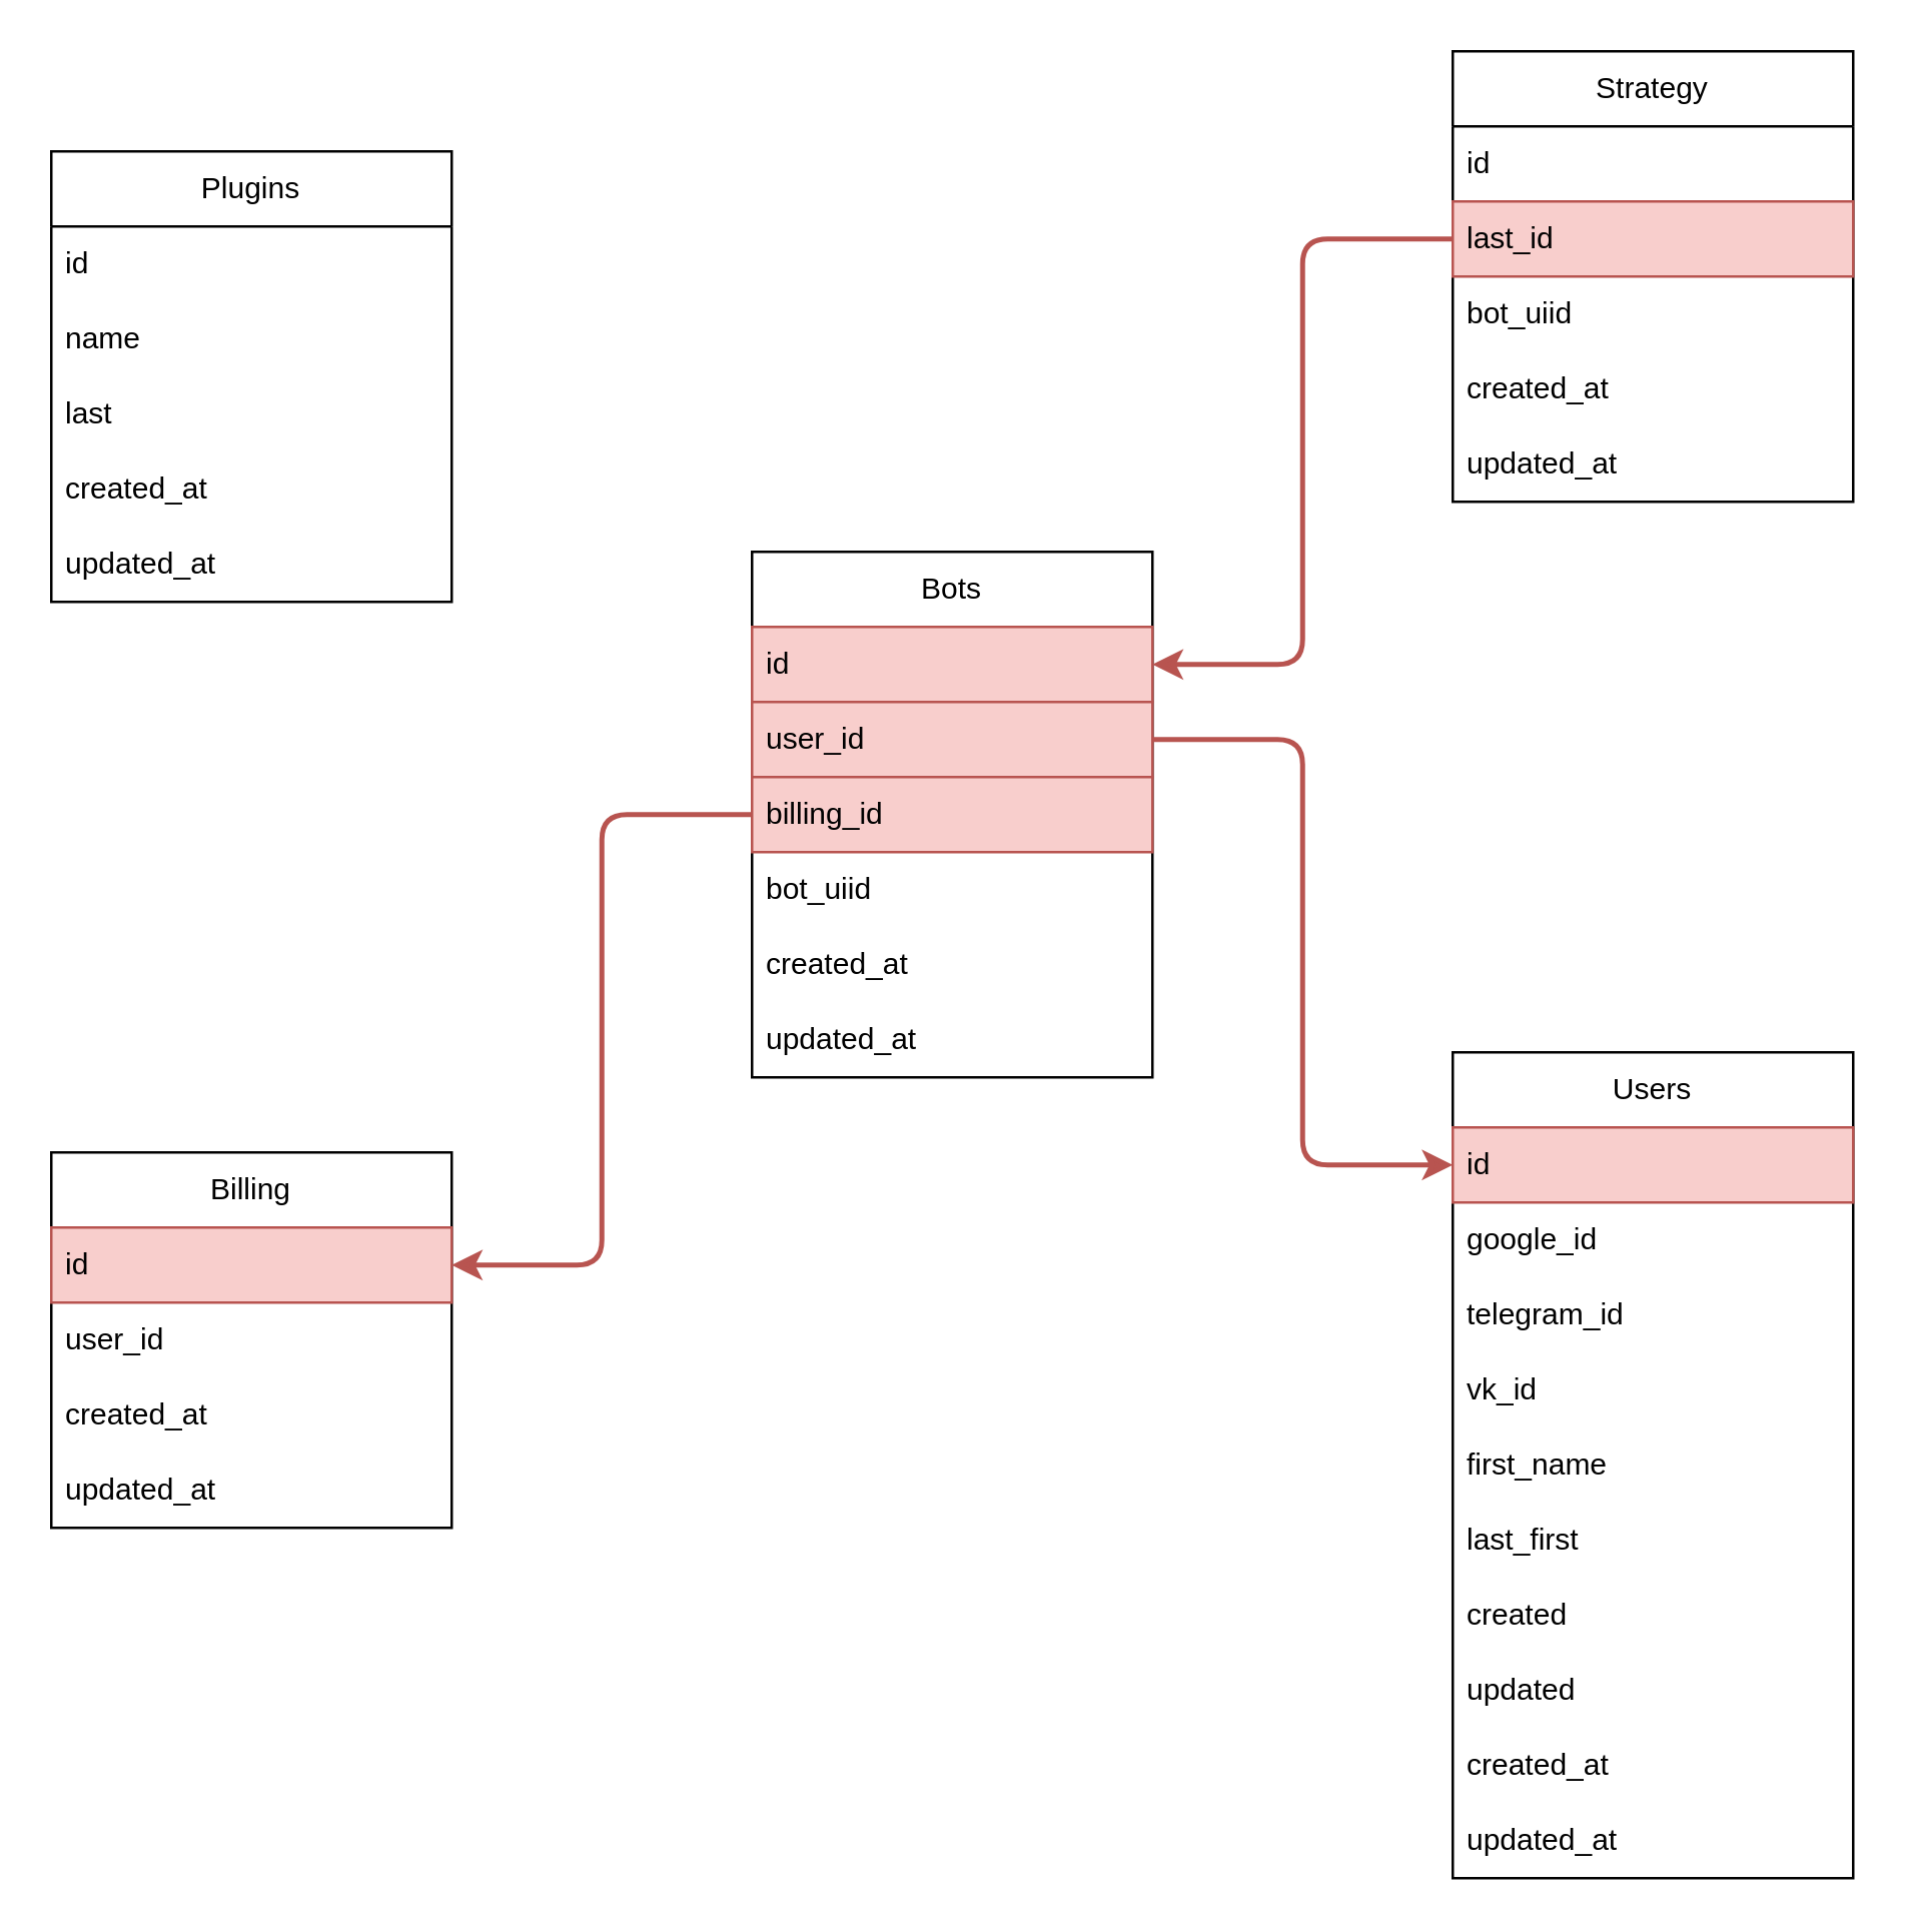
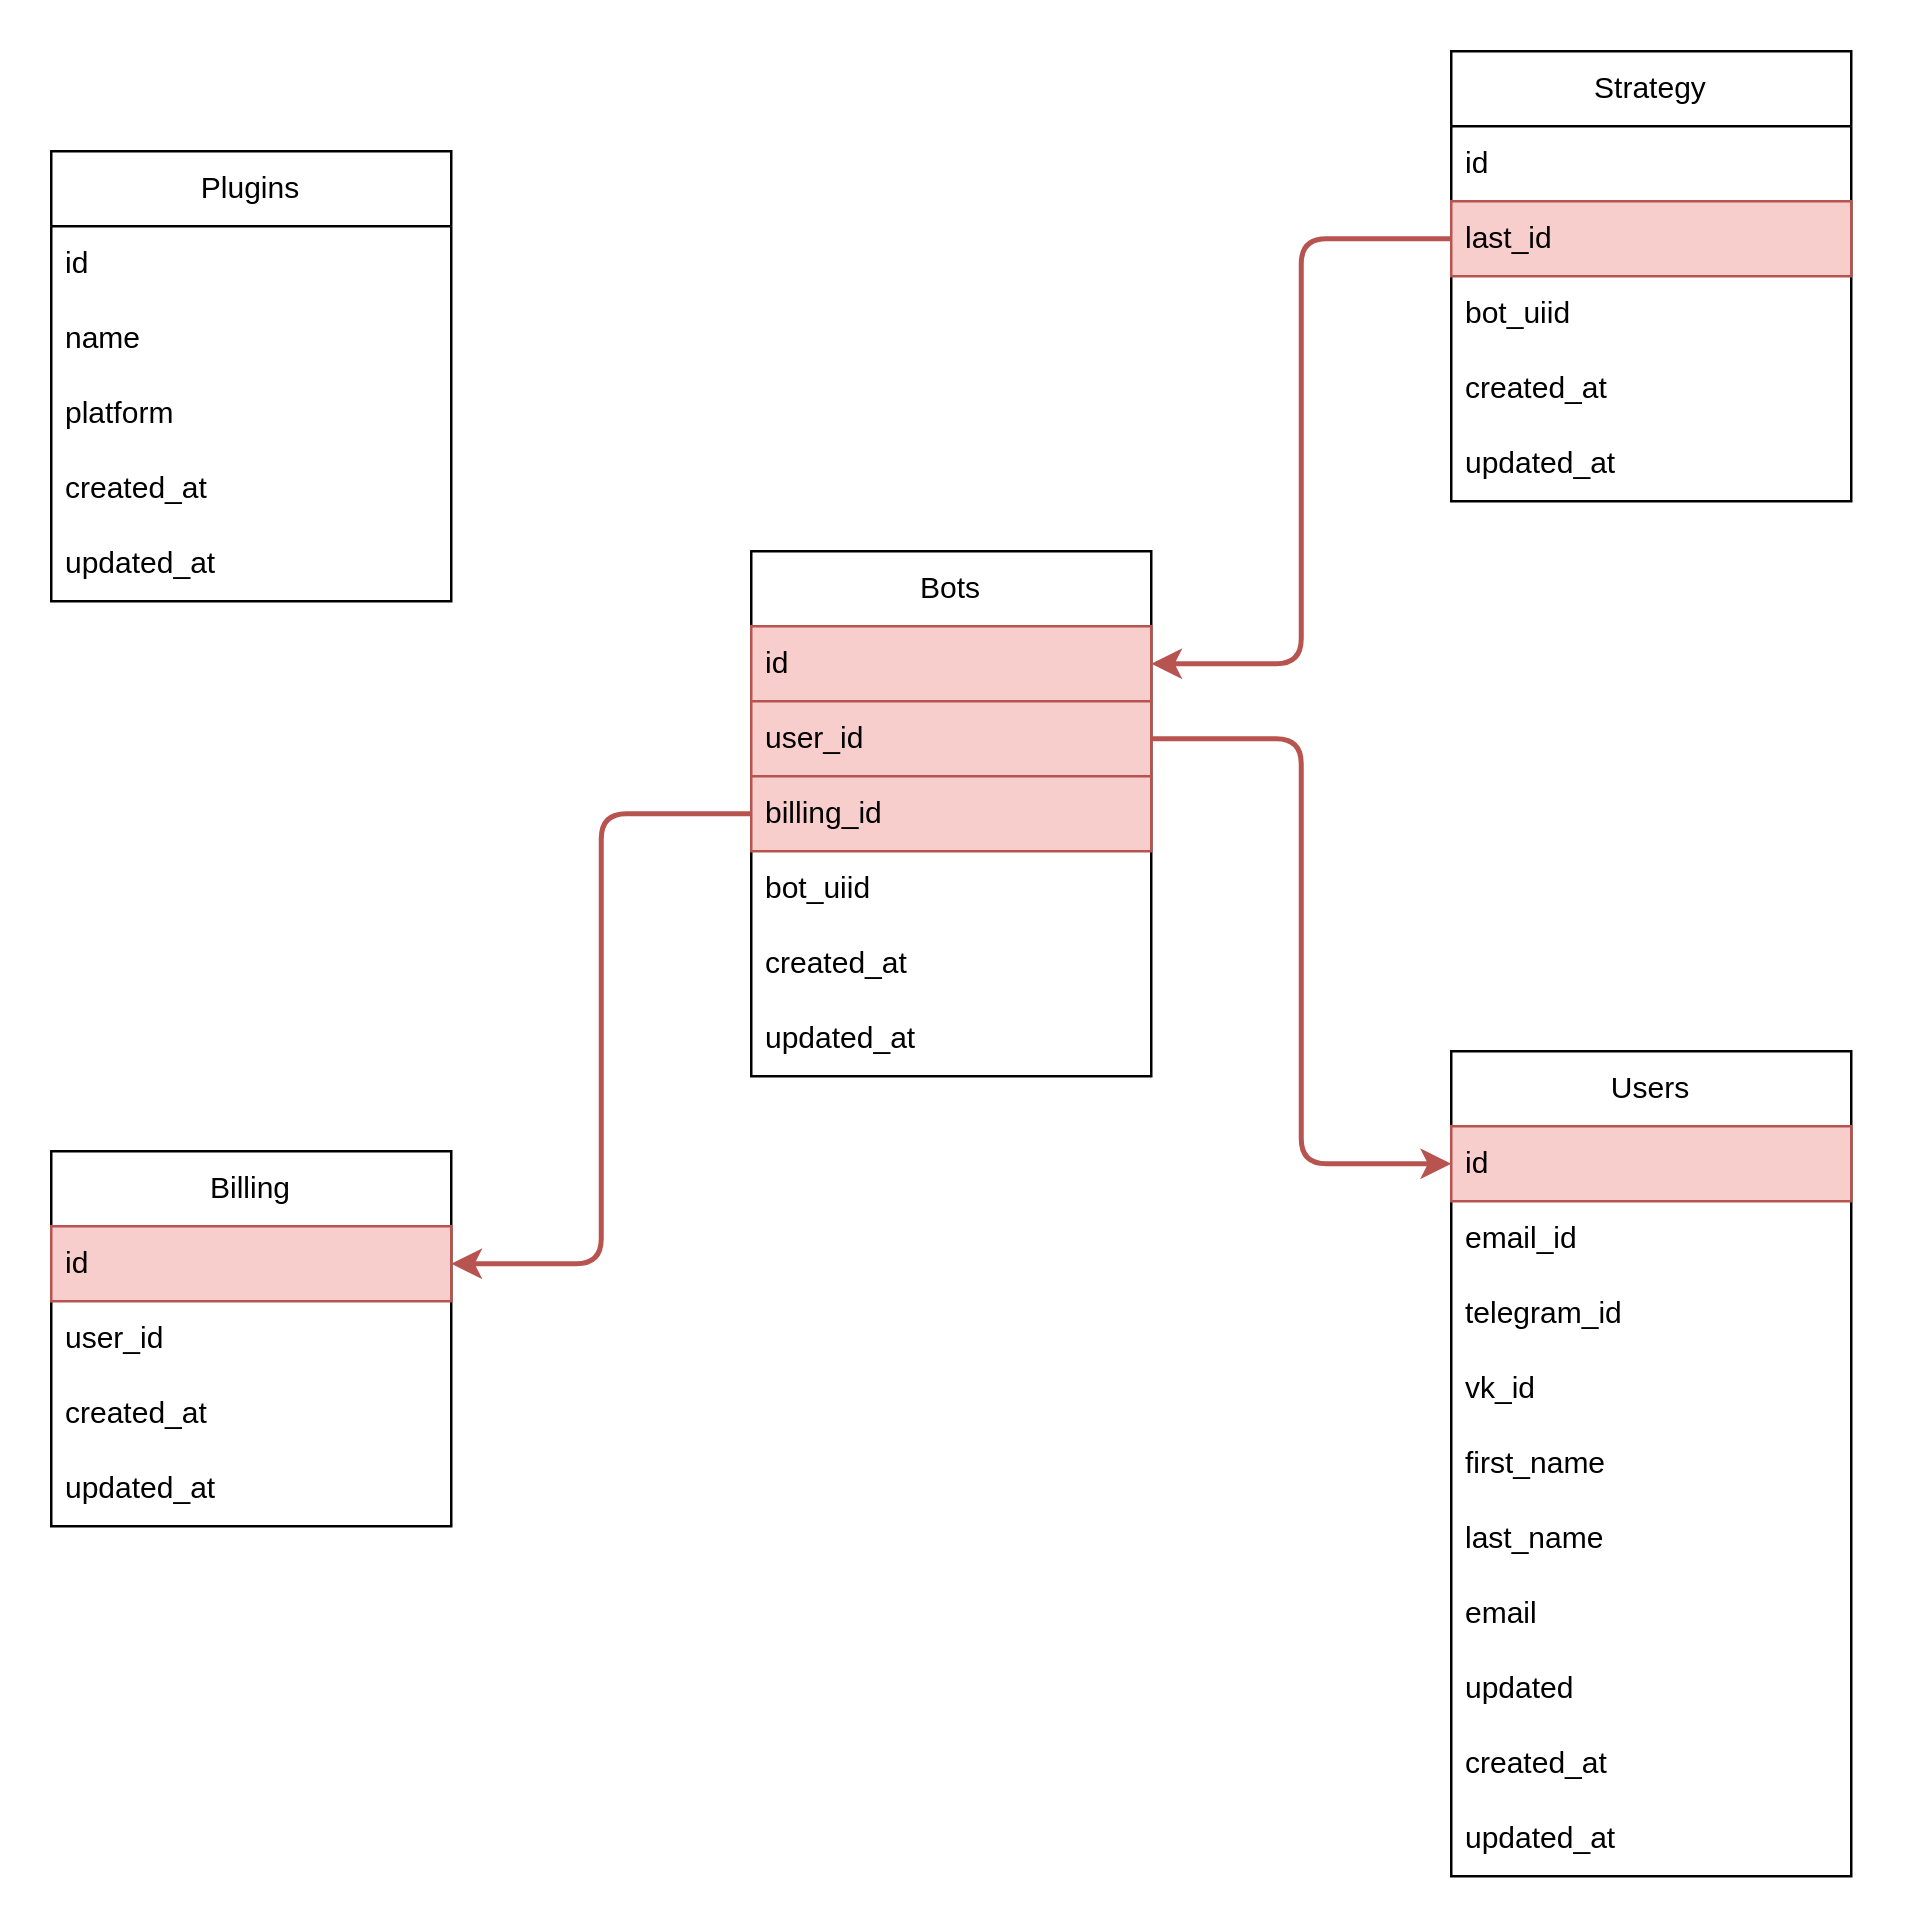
- <mxCell id="28" value="last" style="text;strokeColor=none;fillColor=none;align=left;verticalAlign=middle;spacingLeft=4;spacingRight=4;overflow=hidden;points=[[0,0.5],[1,0.5]];portConstraint=eastwest;rotatable=0;whiteSpace=wrap;html=1;" parent="25" vertex="1"><mxGeometry y="90" width="160" height="30" as="geometry" /></mxCell>
+ <mxCell id="28" value="platform" style="text;strokeColor=none;fillColor=none;align=left;verticalAlign=middle;spacingLeft=4;spacingRight=4;overflow=hidden;points=[[0,0.5],[1,0.5]];portConstraint=eastwest;rotatable=0;whiteSpace=wrap;html=1;" parent="25" vertex="1"><mxGeometry y="90" width="160" height="30" as="geometry" /></mxCell>
- <mxCell id="4" value="google_id" style="text;strokeColor=none;fillColor=none;align=left;verticalAlign=middle;spacingLeft=4;spacingRight=4;overflow=hidden;points=[[0,0.5],[1,0.5]];portConstraint=eastwest;rotatable=0;whiteSpace=wrap;html=1;" parent="2" vertex="1"><mxGeometry y="60" width="160" height="30" as="geometry" /></mxCell>
+ <mxCell id="4" value="email_id" style="text;strokeColor=none;fillColor=none;align=left;verticalAlign=middle;spacingLeft=4;spacingRight=4;overflow=hidden;points=[[0,0.5],[1,0.5]];portConstraint=eastwest;rotatable=0;whiteSpace=wrap;html=1;" parent="2" vertex="1"><mxGeometry y="60" width="160" height="30" as="geometry" /></mxCell>
- <mxCell id="8" value="last_first" style="text;strokeColor=none;fillColor=none;align=left;verticalAlign=middle;spacingLeft=4;spacingRight=4;overflow=hidden;points=[[0,0.5],[1,0.5]];portConstraint=eastwest;rotatable=0;whiteSpace=wrap;html=1;" parent="2" vertex="1"><mxGeometry y="180" width="160" height="30" as="geometry" /></mxCell>
+ <mxCell id="8" value="last_name" style="text;strokeColor=none;fillColor=none;align=left;verticalAlign=middle;spacingLeft=4;spacingRight=4;overflow=hidden;points=[[0,0.5],[1,0.5]];portConstraint=eastwest;rotatable=0;whiteSpace=wrap;html=1;" parent="2" vertex="1"><mxGeometry y="180" width="160" height="30" as="geometry" /></mxCell>
- <mxCell id="9" value="created" style="text;strokeColor=none;fillColor=none;align=left;verticalAlign=middle;spacingLeft=4;spacingRight=4;overflow=hidden;points=[[0,0.5],[1,0.5]];portConstraint=eastwest;rotatable=0;whiteSpace=wrap;html=1;" parent="2" vertex="1"><mxGeometry y="210" width="160" height="30" as="geometry" /></mxCell>
+ <mxCell id="9" value="email" style="text;strokeColor=none;fillColor=none;align=left;verticalAlign=middle;spacingLeft=4;spacingRight=4;overflow=hidden;points=[[0,0.5],[1,0.5]];portConstraint=eastwest;rotatable=0;whiteSpace=wrap;html=1;" parent="2" vertex="1"><mxGeometry y="210" width="160" height="30" as="geometry" /></mxCell>
